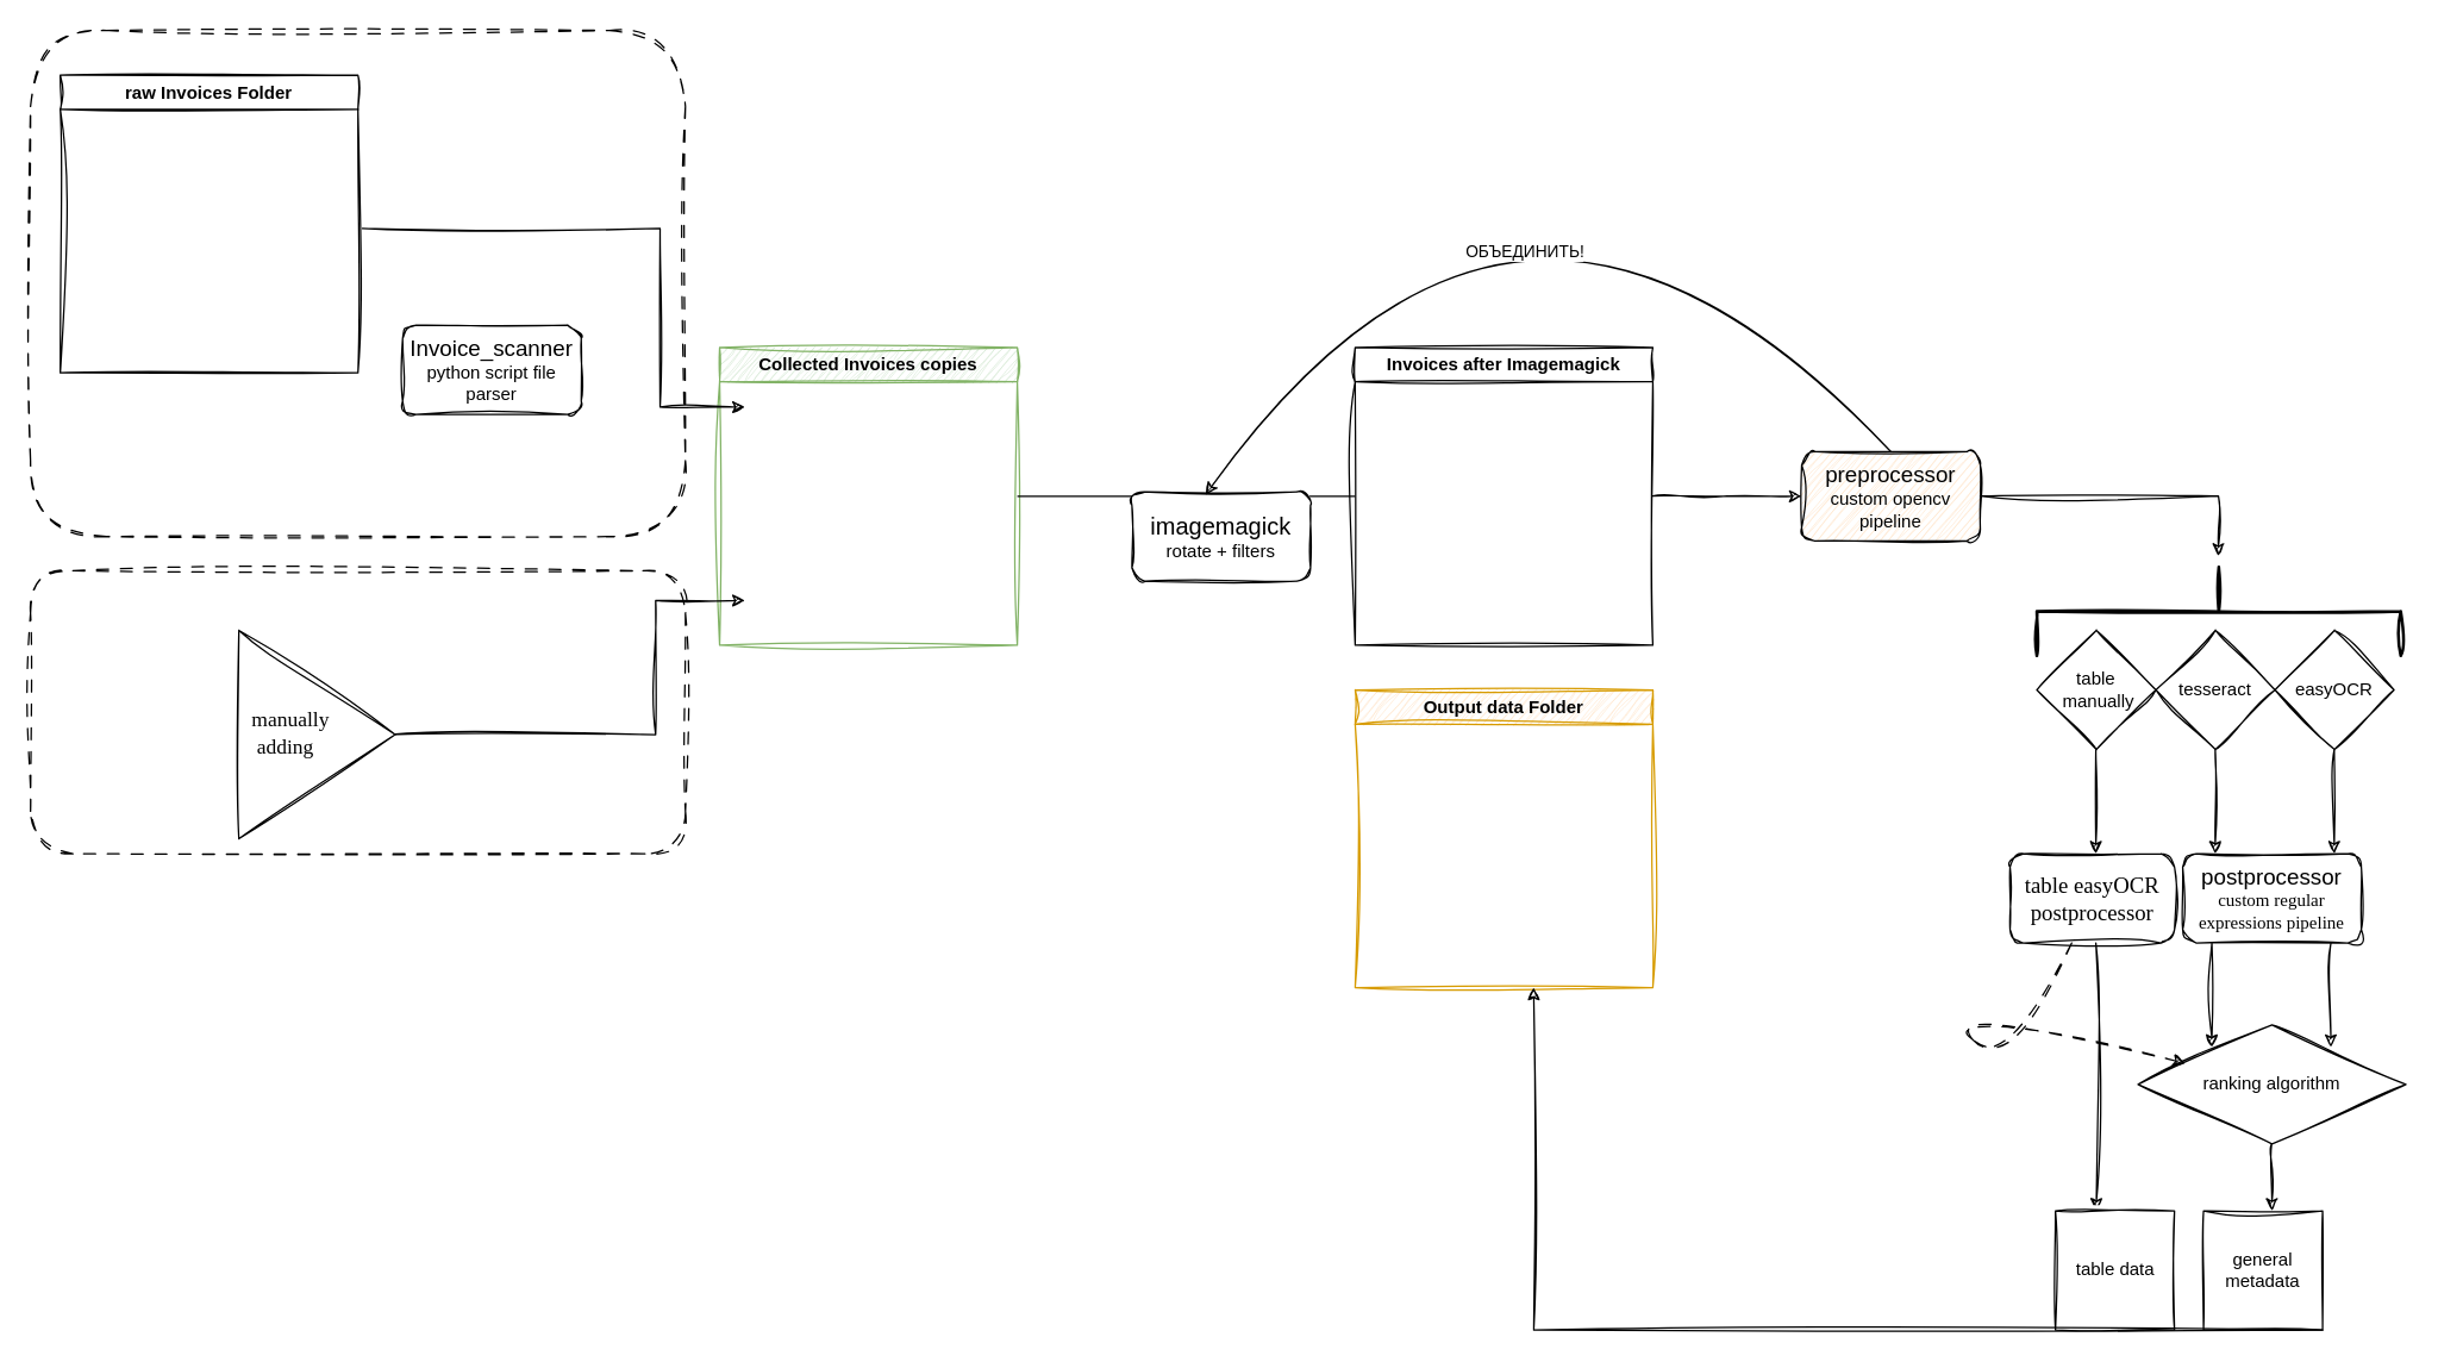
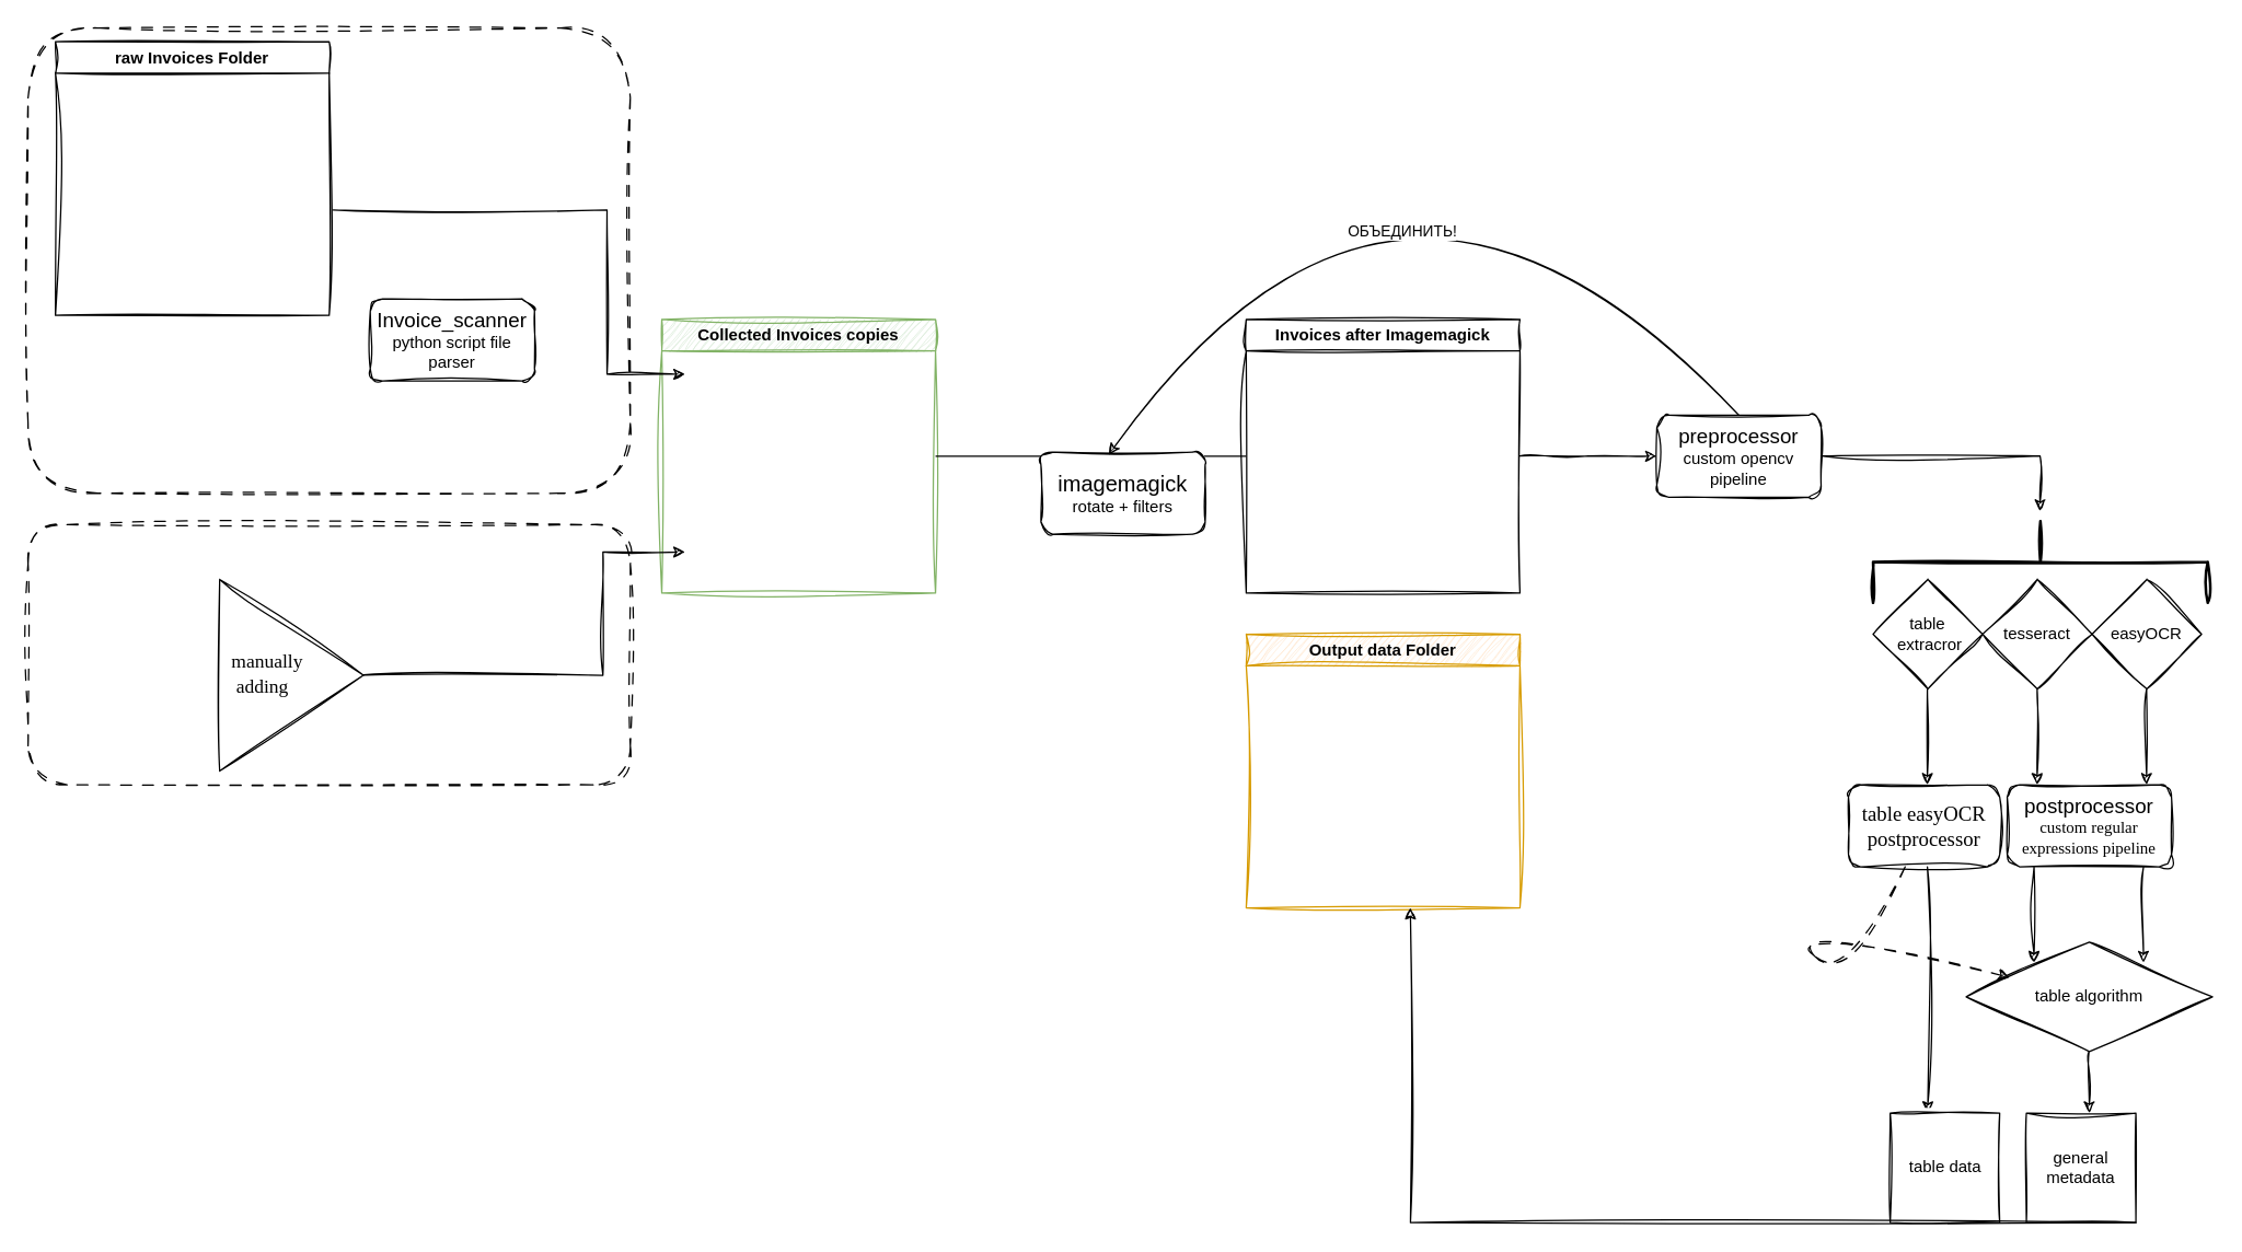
- <mxCell id="10" value="raw Invoices Folder" style="swimlane;whiteSpace=wrap;html=1;sketch=1;curveFitting=1;jiggle=2;" vertex="1" parent="1"><mxGeometry x="40" y="50" width="200" height="200" as="geometry" /></mxCell>
+ <mxCell id="10" value="raw Invoices Folder" style="swimlane;whiteSpace=wrap;html=1;sketch=1;curveFitting=1;jiggle=2;" vertex="1" parent="1"><mxGeometry x="40" y="30" width="200" height="200" as="geometry" /></mxCell>
- <mxCell id="8" value="&lt;font style=&quot;font-size: 15px;&quot;&gt;preprocessor&lt;/font&gt;&lt;div&gt;custom opencv pipeline&lt;/div&gt;" style="rounded=1;whiteSpace=wrap;html=1;sketch=1;curveFitting=1;jiggle=2;fillColor=#ffe6cc;" parent="1" vertex="1"><mxGeometry x="1210" y="303" width="120" height="60" as="geometry" /></mxCell>
+ <mxCell id="8" value="&lt;font style=&quot;font-size: 15px;&quot;&gt;preprocessor&lt;/font&gt;&lt;div&gt;custom opencv pipeline&lt;/div&gt;" style="rounded=1;whiteSpace=wrap;html=1;sketch=1;curveFitting=1;jiggle=2;" parent="1" vertex="1"><mxGeometry x="1210" y="303" width="120" height="60" as="geometry" /></mxCell>
- <mxCell id="7" value="table&lt;div&gt;&amp;nbsp;manually&lt;/div&gt;" style="rhombus;whiteSpace=wrap;html=1;sketch=1;curveFitting=1;jiggle=2;" parent="1" vertex="1"><mxGeometry x="1368" y="423" width="80" height="80" as="geometry" /></mxCell>
+ <mxCell id="7" value="table&lt;div&gt;&amp;nbsp;extracror&lt;/div&gt;" style="rhombus;whiteSpace=wrap;html=1;sketch=1;curveFitting=1;jiggle=2;" parent="1" vertex="1"><mxGeometry x="1368" y="423" width="80" height="80" as="geometry" /></mxCell>
- <mxCell id="24" value="ranking algorithm" style="rhombus;whiteSpace=wrap;html=1;sketch=1;curveFitting=1;jiggle=2;" vertex="1" parent="1"><mxGeometry x="1436" y="688" width="180" height="80" as="geometry" /></mxCell>
+ <mxCell id="24" value="table algorithm" style="rhombus;whiteSpace=wrap;html=1;sketch=1;curveFitting=1;jiggle=2;" vertex="1" parent="1"><mxGeometry x="1436" y="688" width="180" height="80" as="geometry" /></mxCell>
